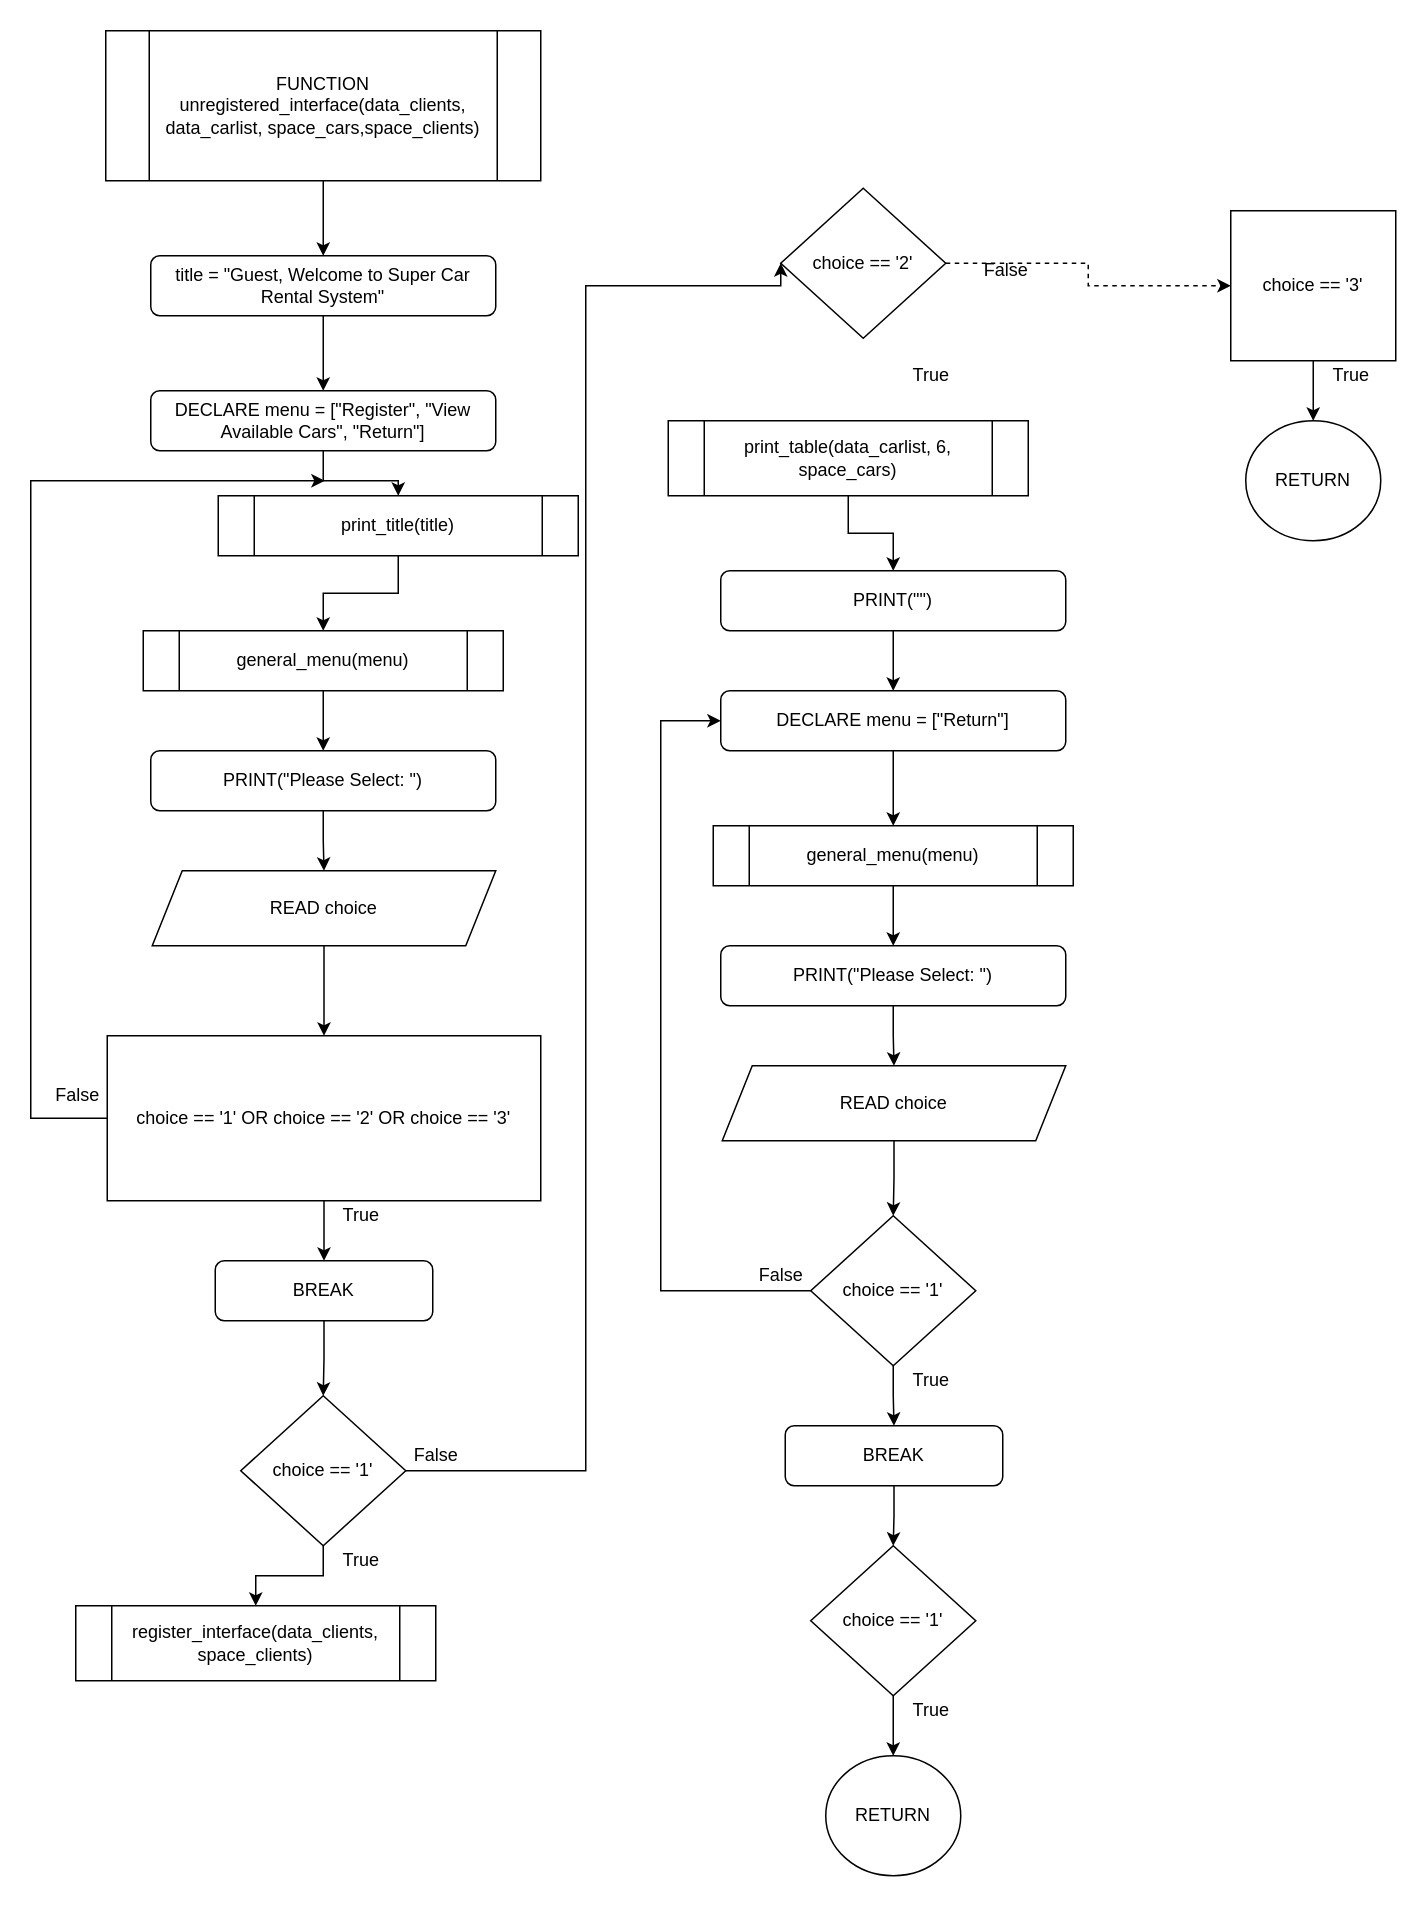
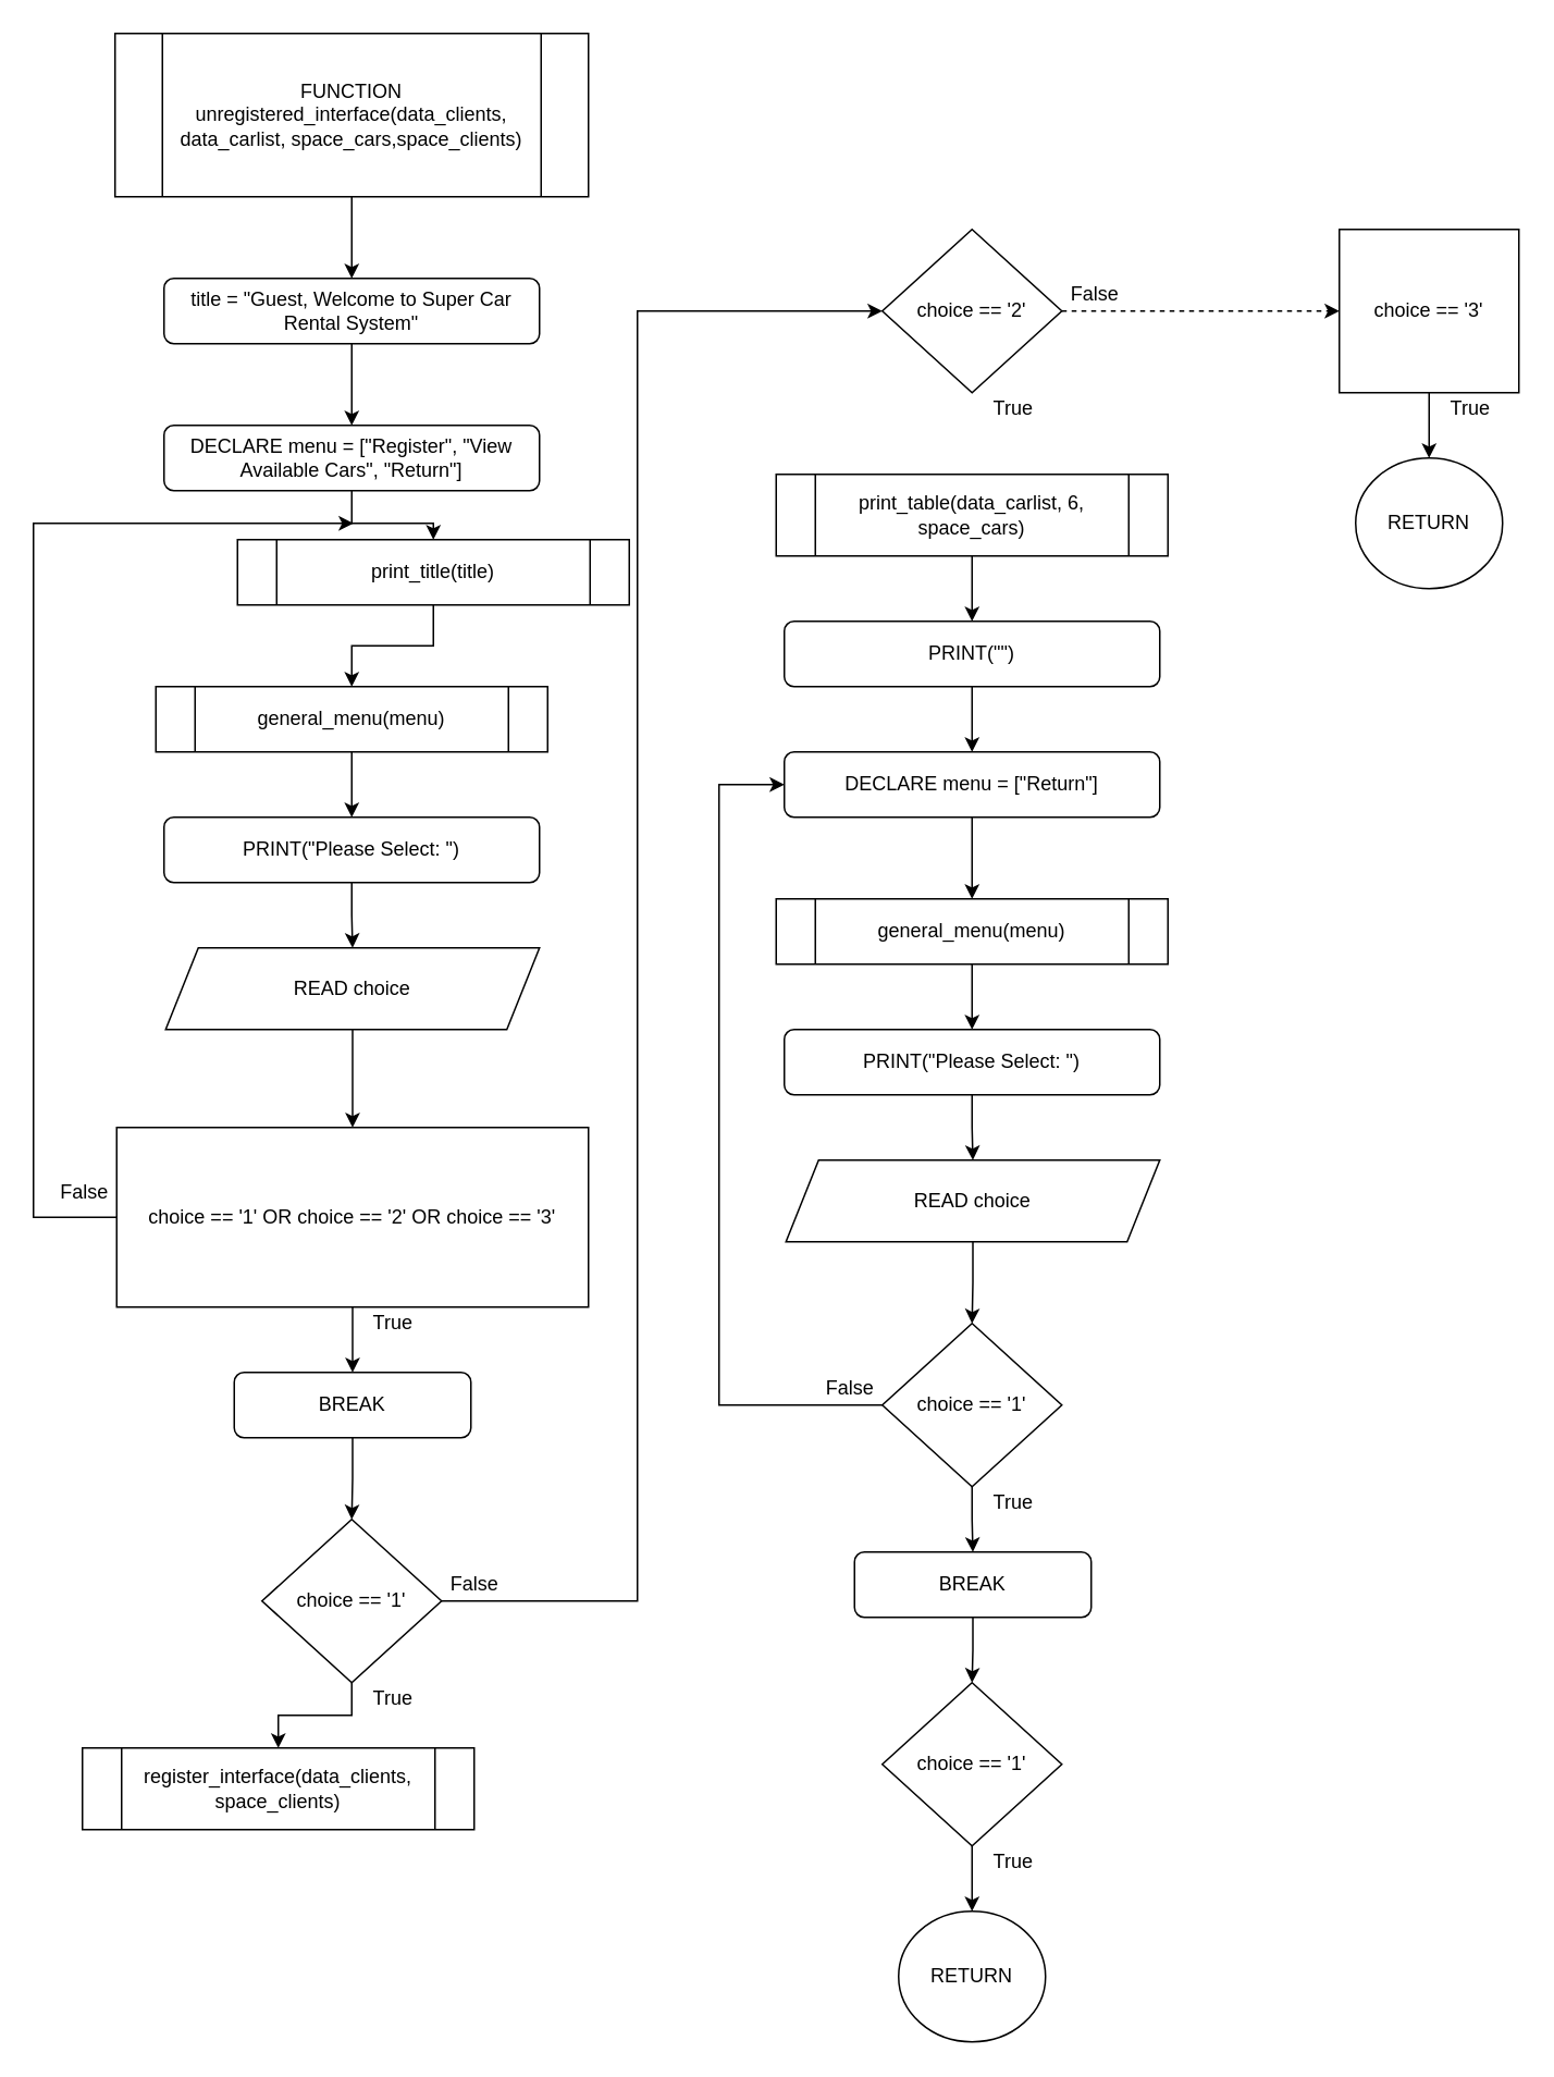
- <mxCell id="28" value="choice == '2'" style="rhombus;whiteSpace=wrap;html=1;" vertex="1" parent="1"><mxGeometry x="520" y="125" width="110" height="100" as="geometry" /></mxCell>
+ <mxCell id="28" value="choice == '2'" style="rhombus;whiteSpace=wrap;html=1;" vertex="1" parent="1"><mxGeometry x="540" y="140" width="110" height="100" as="geometry" /></mxCell>
- <mxCell id="31" value="print_table(data_carlist, 6, space_cars)" style="shape=process;whiteSpace=wrap;html=1;backgroundOutline=1;" vertex="1" parent="1"><mxGeometry x="445" y="280" width="240" height="50" as="geometry" /></mxCell>
+ <mxCell id="31" value="print_table(data_carlist, 6, space_cars)" style="shape=process;whiteSpace=wrap;html=1;backgroundOutline=1;" vertex="1" parent="1"><mxGeometry x="475" y="290" width="240" height="50" as="geometry" /></mxCell>
